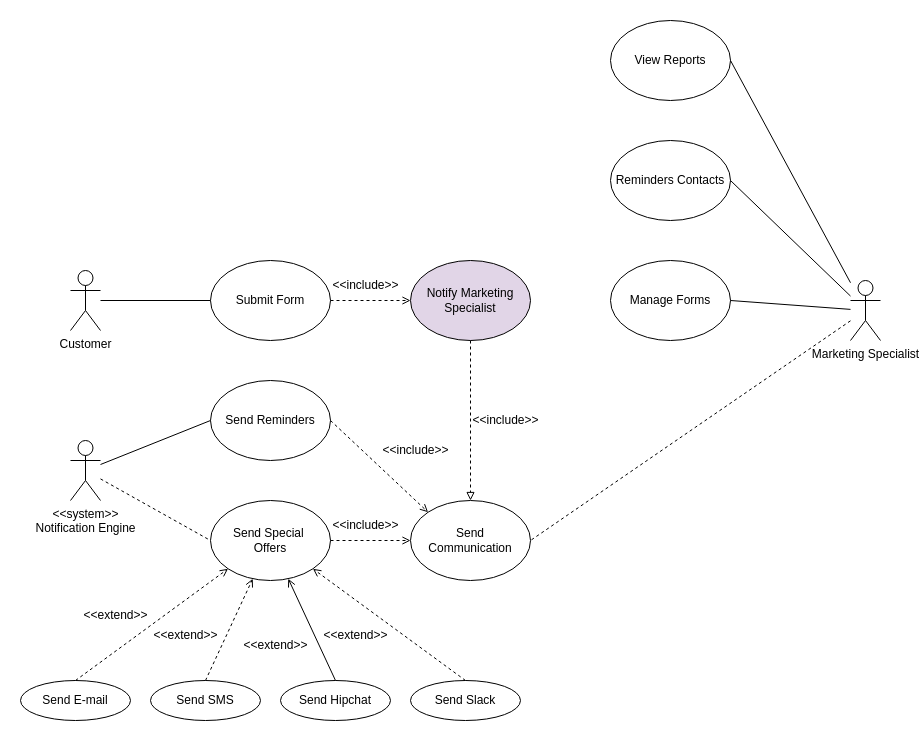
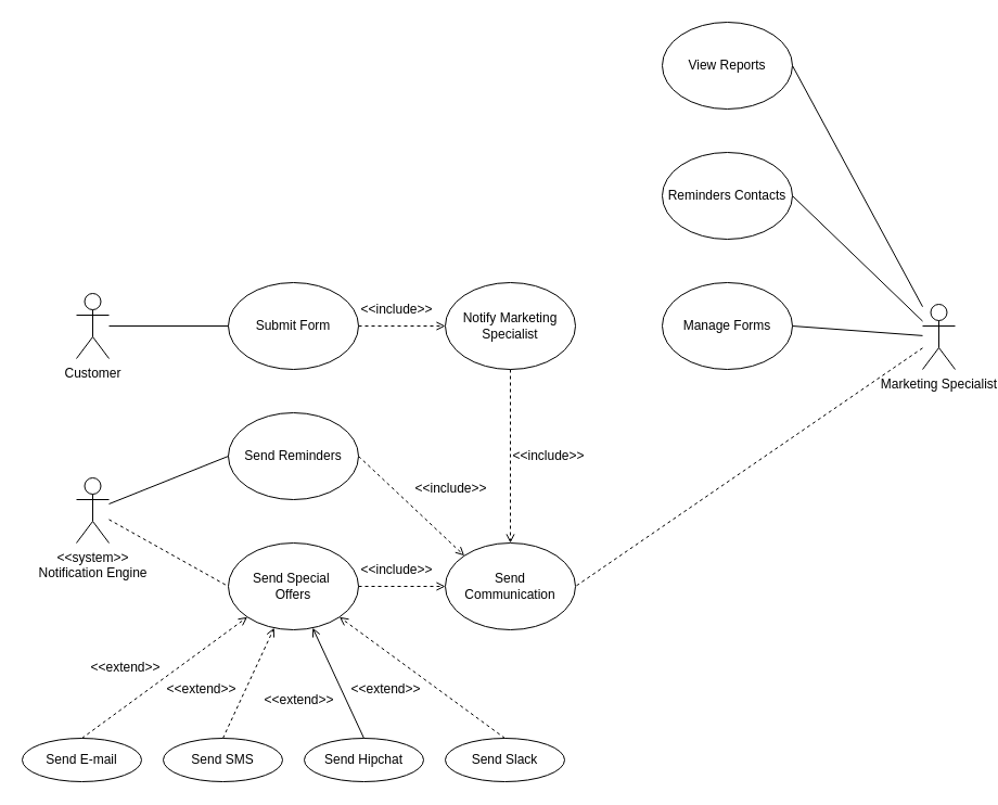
- <mxCell id="2" value="Notify Marketing&lt;br&gt;Specialist" style="ellipse;whiteSpace=wrap;html=1;fillColor=#e1d5e7;" parent="1" vertex="1"><mxGeometry x="410" y="260" width="120" height="80" as="geometry" /></mxCell>
+ <mxCell id="2" value="Notify Marketing&lt;br&gt;Specialist" style="ellipse;whiteSpace=wrap;html=1;" parent="1" vertex="1"><mxGeometry x="410" y="260" width="120" height="80" as="geometry" /></mxCell>
- <mxCell id="17" value="" style="endArrow=block;dashed=1;html=1;rounded=0;endFill=0;exitX=0.5;exitY=1;exitDx=0;exitDy=0;entryX=0.5;entryY=0;entryDx=0;entryDy=0;" edge="1" parent="1" source="2" target="6"><mxGeometry width="50" height="50" relative="1" as="geometry"><mxPoint x="450" y="420" as="sourcePoint" /><mxPoint x="500" y="370" as="targetPoint" /></mxGeometry></mxCell>
+ <mxCell id="17" value="" style="endArrow=open;dashed=1;html=1;rounded=0;endFill=0;exitX=0.5;exitY=1;exitDx=0;exitDy=0;entryX=0.5;entryY=0;entryDx=0;entryDy=0;" edge="1" parent="1" source="2" target="6"><mxGeometry width="50" height="50" relative="1" as="geometry"><mxPoint x="450" y="420" as="sourcePoint" /><mxPoint x="500" y="370" as="targetPoint" /></mxGeometry></mxCell>
